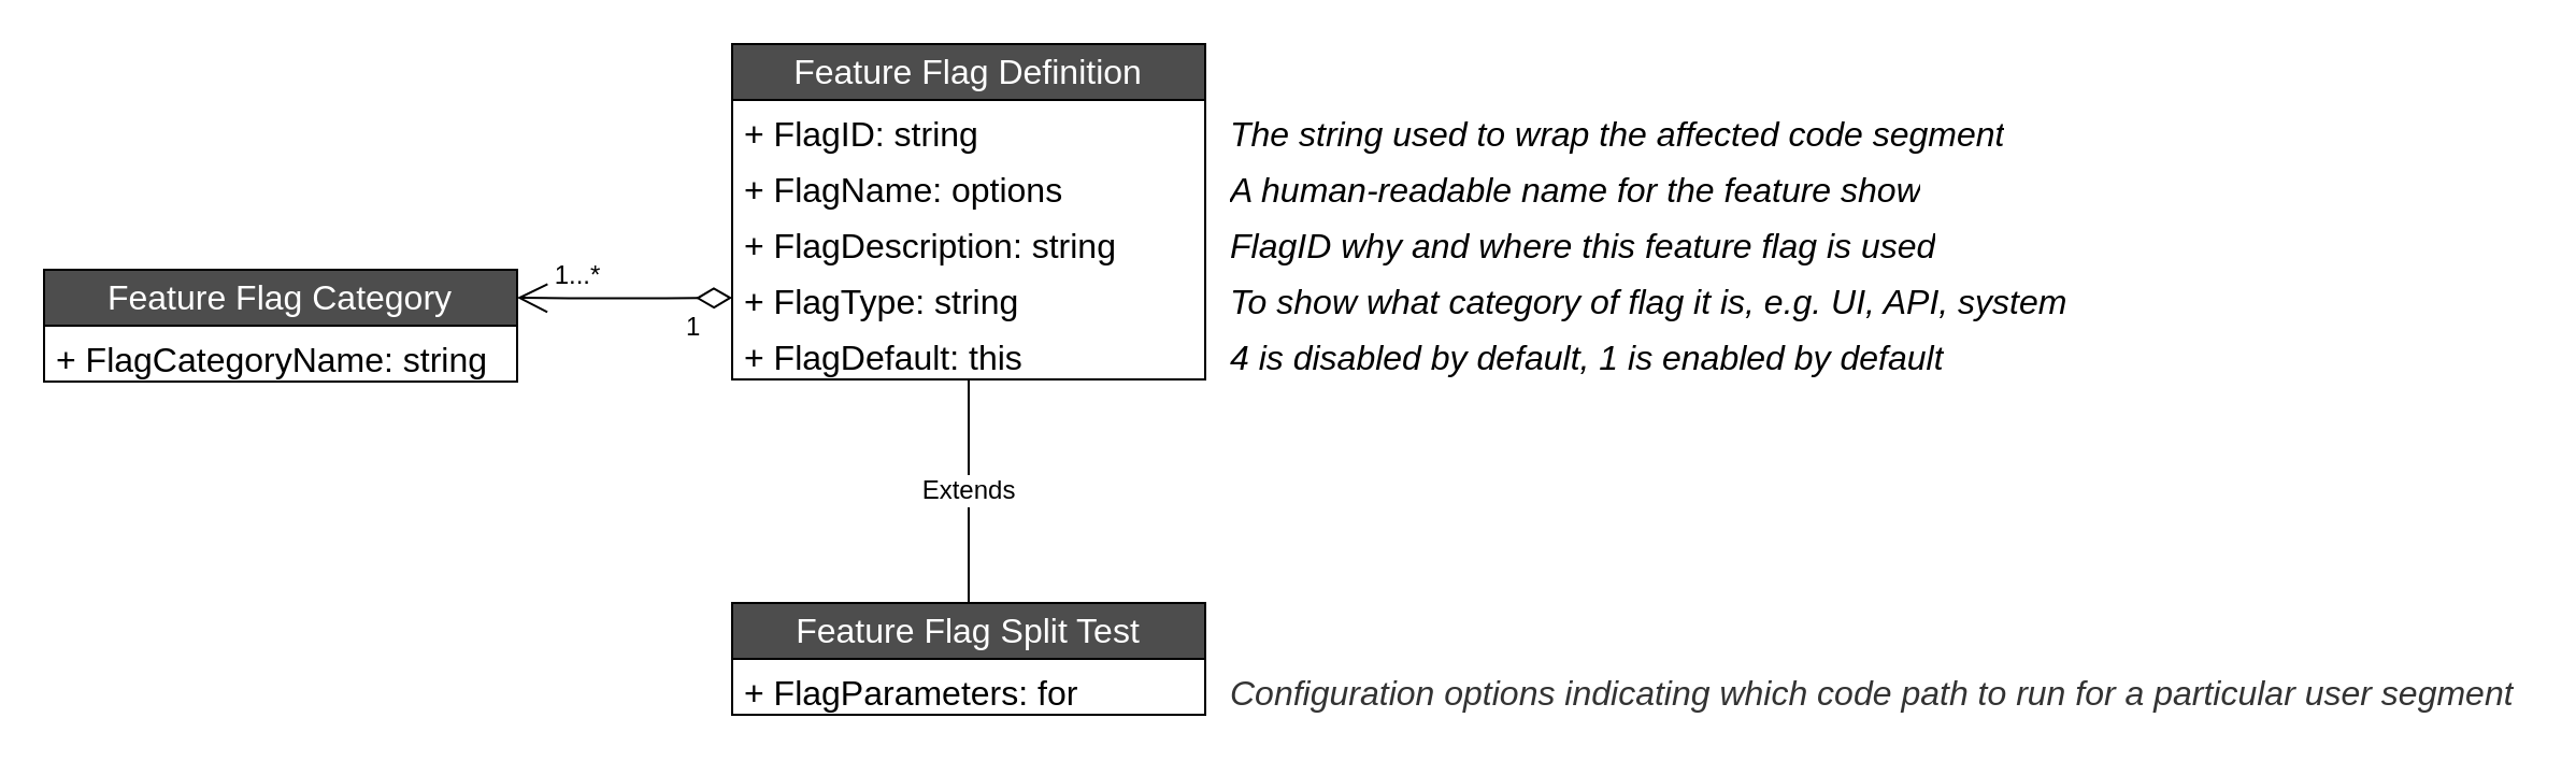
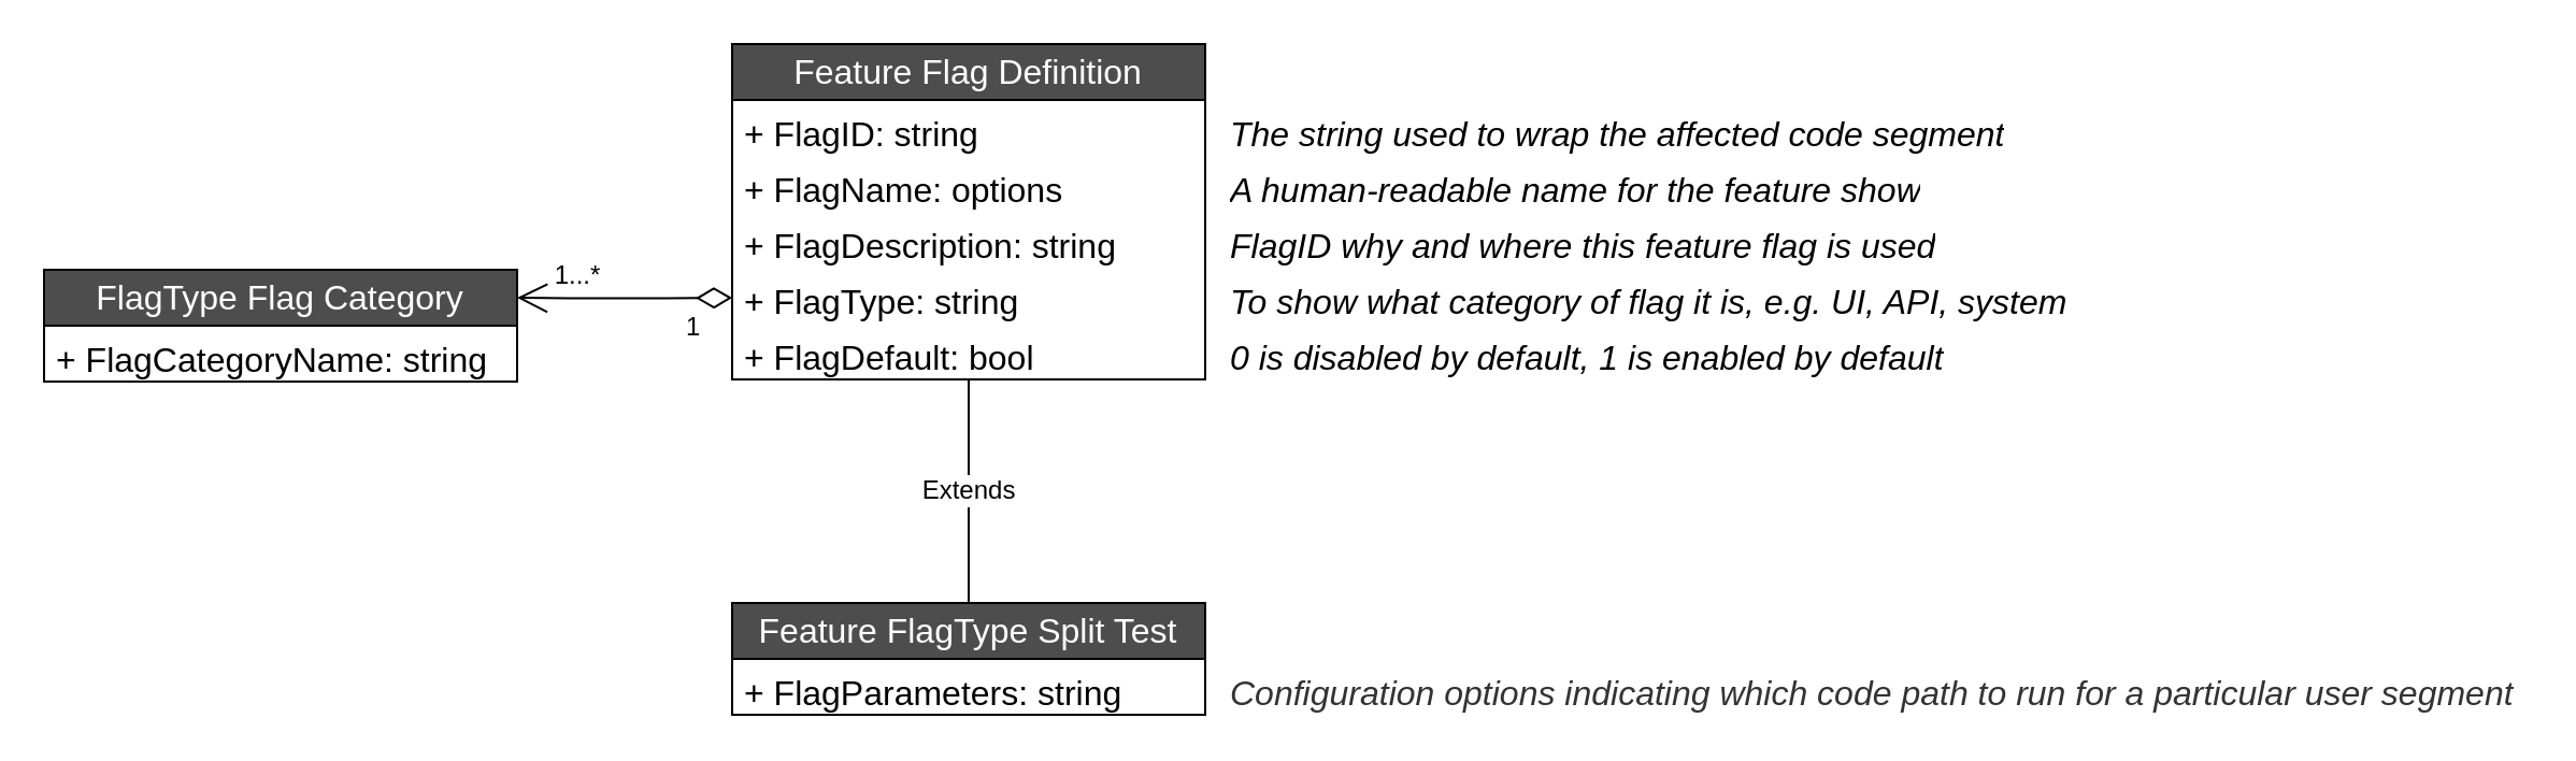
- <mxCell id="18" value="&lt;font color=&quot;#ffffff&quot;&gt;Feature Flag Category&lt;/font&gt;" style="swimlane;fontStyle=0;childLayout=stackLayout;horizontal=1;startSize=26;fillColor=#4D4D4D;horizontalStack=0;resizeParent=1;resizeParentMax=0;resizeLast=0;collapsible=0;marginBottom=0;whiteSpace=wrap;html=1;fontSize=16;" parent="1" vertex="1"><mxGeometry x="20" y="125" width="220" height="52" as="geometry" /></mxCell>
+ <mxCell id="18" value="&lt;font color=&quot;#ffffff&quot;&gt;FlagType Flag Category&lt;/font&gt;" style="swimlane;fontStyle=0;childLayout=stackLayout;horizontal=1;startSize=26;fillColor=#4D4D4D;horizontalStack=0;resizeParent=1;resizeParentMax=0;resizeLast=0;collapsible=0;marginBottom=0;whiteSpace=wrap;html=1;fontSize=16;" parent="1" vertex="1"><mxGeometry x="20" y="125" width="220" height="52" as="geometry" /></mxCell>
- <mxCell id="7" value="+ FlagDefault: this" style="text;strokeColor=none;fillColor=none;align=left;verticalAlign=top;spacingLeft=4;spacingRight=4;overflow=hidden;rotatable=0;points=[[0,0.5],[1,0.5]];portConstraint=eastwest;whiteSpace=wrap;html=1;fontSize=16;" parent="2" vertex="1"><mxGeometry y="130" width="220" height="26" as="geometry" /></mxCell>
+ <mxCell id="7" value="+ FlagDefault: bool" style="text;strokeColor=none;fillColor=none;align=left;verticalAlign=top;spacingLeft=4;spacingRight=4;overflow=hidden;rotatable=0;points=[[0,0.5],[1,0.5]];portConstraint=eastwest;whiteSpace=wrap;html=1;fontSize=16;" parent="2" vertex="1"><mxGeometry y="130" width="220" height="26" as="geometry" /></mxCell>
- <mxCell id="13" value="4 is disabled by default, 1 is enabled by default" style="text;strokeColor=none;fillColor=none;align=left;verticalAlign=top;spacingLeft=4;spacingRight=4;overflow=hidden;rotatable=0;points=[[0,0.5],[1,0.5]];portConstraint=eastwest;whiteSpace=wrap;html=1;fontSize=16;fontStyle=2" parent="8" vertex="1"><mxGeometry y="130" width="600" height="26" as="geometry" /></mxCell>
+ <mxCell id="13" value="0 is disabled by default, 1 is enabled by default" style="text;strokeColor=none;fillColor=none;align=left;verticalAlign=top;spacingLeft=4;spacingRight=4;overflow=hidden;rotatable=0;points=[[0,0.5],[1,0.5]];portConstraint=eastwest;whiteSpace=wrap;html=1;fontSize=16;fontStyle=2" parent="8" vertex="1"><mxGeometry y="130" width="600" height="26" as="geometry" /></mxCell>
- <mxCell id="14" value="&lt;font color=&quot;#ffffff&quot;&gt;Feature Flag Split Test&lt;/font&gt;" style="swimlane;fontStyle=0;childLayout=stackLayout;horizontal=1;startSize=26;fillColor=#4D4D4D;horizontalStack=0;resizeParent=1;resizeParentMax=0;resizeLast=0;collapsible=0;marginBottom=0;whiteSpace=wrap;html=1;fontSize=16;" parent="1" vertex="1"><mxGeometry x="340" y="280" width="220" height="52" as="geometry" /></mxCell>
+ <mxCell id="14" value="&lt;font color=&quot;#ffffff&quot;&gt;Feature FlagType Split Test&lt;/font&gt;" style="swimlane;fontStyle=0;childLayout=stackLayout;horizontal=1;startSize=26;fillColor=#4D4D4D;horizontalStack=0;resizeParent=1;resizeParentMax=0;resizeLast=0;collapsible=0;marginBottom=0;whiteSpace=wrap;html=1;fontSize=16;" parent="1" vertex="1"><mxGeometry x="340" y="280" width="220" height="52" as="geometry" /></mxCell>
- <mxCell id="15" value="+ FlagParameters: for" style="text;strokeColor=none;fillColor=none;align=left;verticalAlign=top;spacingLeft=4;spacingRight=4;overflow=hidden;rotatable=0;points=[[0,0.5],[1,0.5]];portConstraint=eastwest;whiteSpace=wrap;html=1;fontSize=16;" parent="14" vertex="1"><mxGeometry y="26" width="220" height="26" as="geometry" /></mxCell>
+ <mxCell id="15" value="+ FlagParameters: string" style="text;strokeColor=none;fillColor=none;align=left;verticalAlign=top;spacingLeft=4;spacingRight=4;overflow=hidden;rotatable=0;points=[[0,0.5],[1,0.5]];portConstraint=eastwest;whiteSpace=wrap;html=1;fontSize=16;" parent="14" vertex="1"><mxGeometry y="26" width="220" height="26" as="geometry" /></mxCell>
